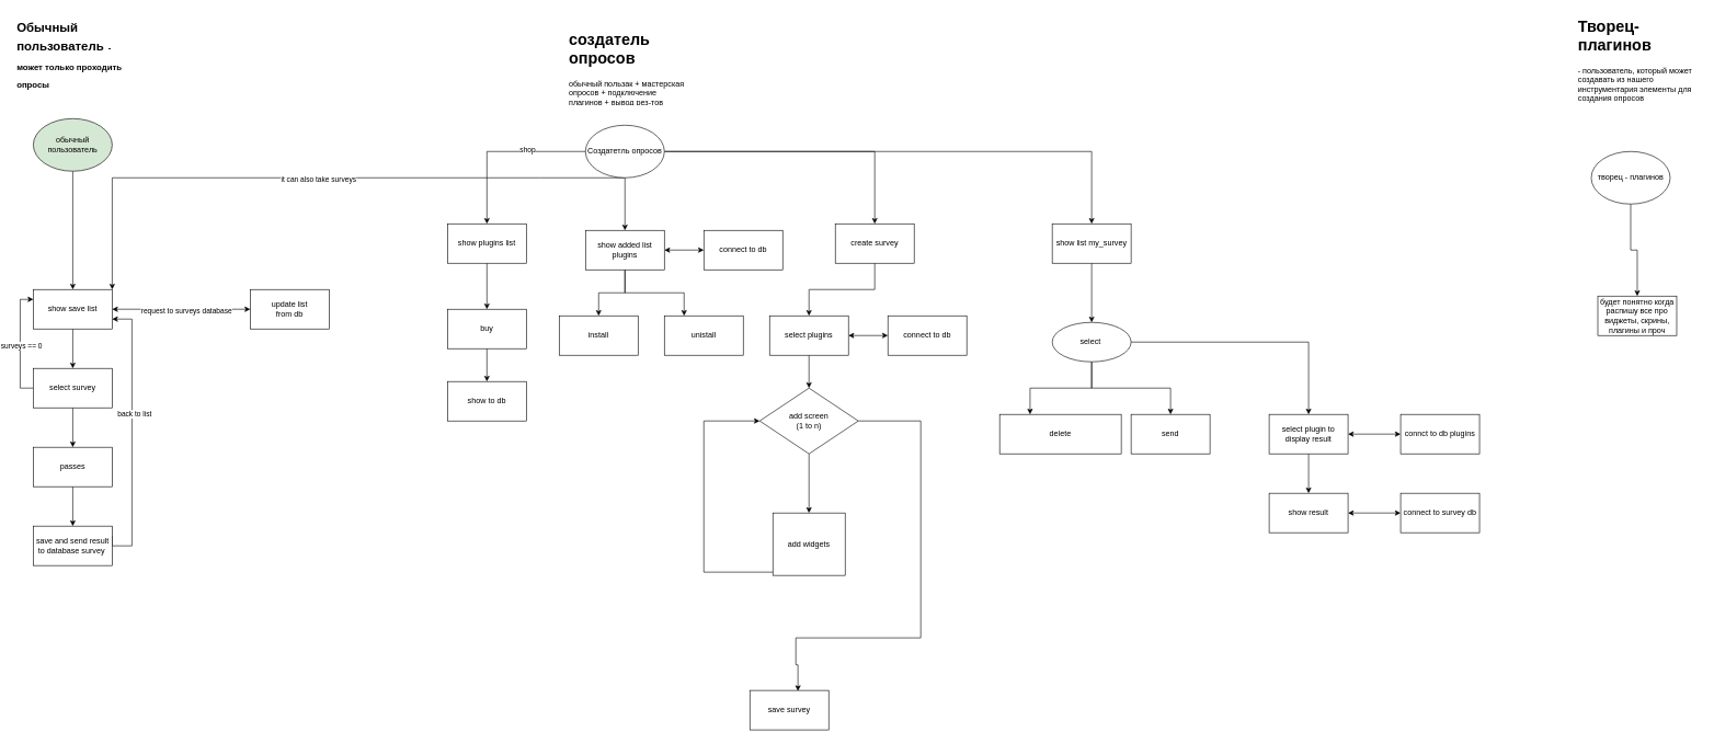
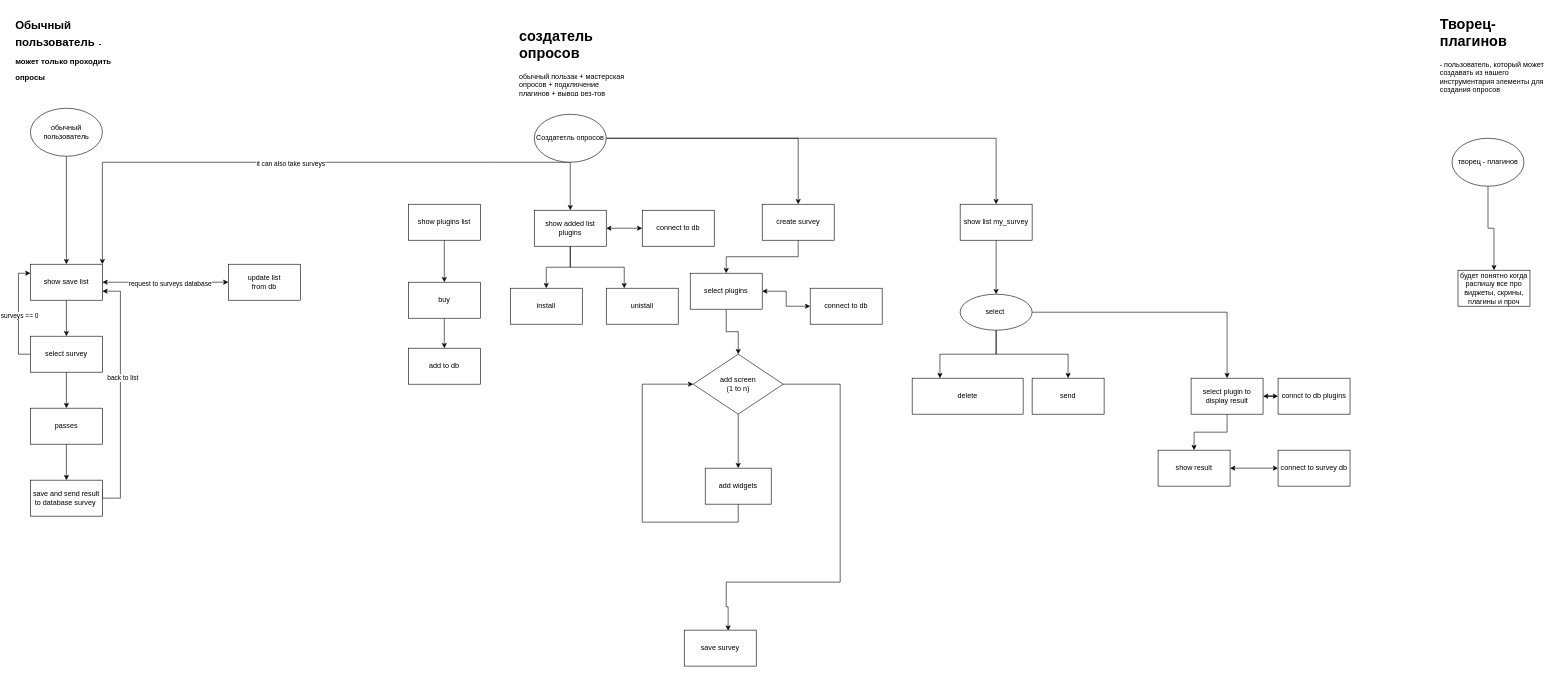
- <mxCell id="3" value="обычный пользователь" style="ellipse;whiteSpace=wrap;html=1;fillColor=#d5e8d4;" parent="1" vertex="1"><mxGeometry x="50" y="180" width="120" height="80" as="geometry" /></mxCell>
+ <mxCell id="3" value="обычный пользователь" style="ellipse;whiteSpace=wrap;html=1;" parent="1" vertex="1"><mxGeometry x="50" y="180" width="120" height="80" as="geometry" /></mxCell>
- <mxCell id="21" style="edgeStyle=orthogonalEdgeStyle;rounded=0;orthogonalLoop=1;jettySize=auto;html=1;entryX=0.5;entryY=0;entryDx=0;entryDy=0;" parent="1" source="26" target="28" edge="1"><mxGeometry relative="1" as="geometry" /></mxCell>
- <mxCell id="22" value="shop" style="edgeLabel;html=1;align=center;verticalAlign=middle;resizable=0;points=[];" parent="21" vertex="1" connectable="0"><mxGeometry x="-0.322" y="-3" relative="1" as="geometry"><mxPoint x="-1" as="offset" /></mxGeometry></mxCell>
- <mxCell id="40" value="select plugins" style="rounded=0;whiteSpace=wrap;html=1;" parent="1" vertex="1"><mxGeometry x="1170" y="480" width="120" height="60" as="geometry" /></mxCell>
+ <mxCell id="40" value="select plugins" style="rounded=0;whiteSpace=wrap;html=1;" parent="1" vertex="1"><mxGeometry x="1150" y="455" width="120" height="60" as="geometry" /></mxCell>
- <mxCell id="46" value="show to db" style="rounded=0;whiteSpace=wrap;html=1;" parent="1" vertex="1"><mxGeometry x="680" y="580" width="120" height="60" as="geometry" /></mxCell>
+ <mxCell id="46" value="add to db" style="rounded=0;whiteSpace=wrap;html=1;" parent="1" vertex="1"><mxGeometry x="680" y="580" width="120" height="60" as="geometry" /></mxCell>
- <mxCell id="58" value="select plugin to display result" style="rounded=0;whiteSpace=wrap;html=1;" parent="1" vertex="1"><mxGeometry x="1930" y="630" width="120" height="60" as="geometry" /></mxCell>
+ <mxCell id="58" value="select plugin to display result" style="rounded=0;whiteSpace=wrap;html=1;" parent="1" vertex="1"><mxGeometry x="1985" y="630" width="120" height="60" as="geometry" /></mxCell>
- <mxCell id="45" value="add widgets" style="rounded=0;whiteSpace=wrap;html=1;" parent="1" vertex="1"><mxGeometry x="1175" y="780" width="110" height="95" as="geometry" /></mxCell>
+ <mxCell id="45" value="add widgets" style="rounded=0;whiteSpace=wrap;html=1;" parent="1" vertex="1"><mxGeometry x="1175" y="780" width="110" height="60" as="geometry" /></mxCell>
